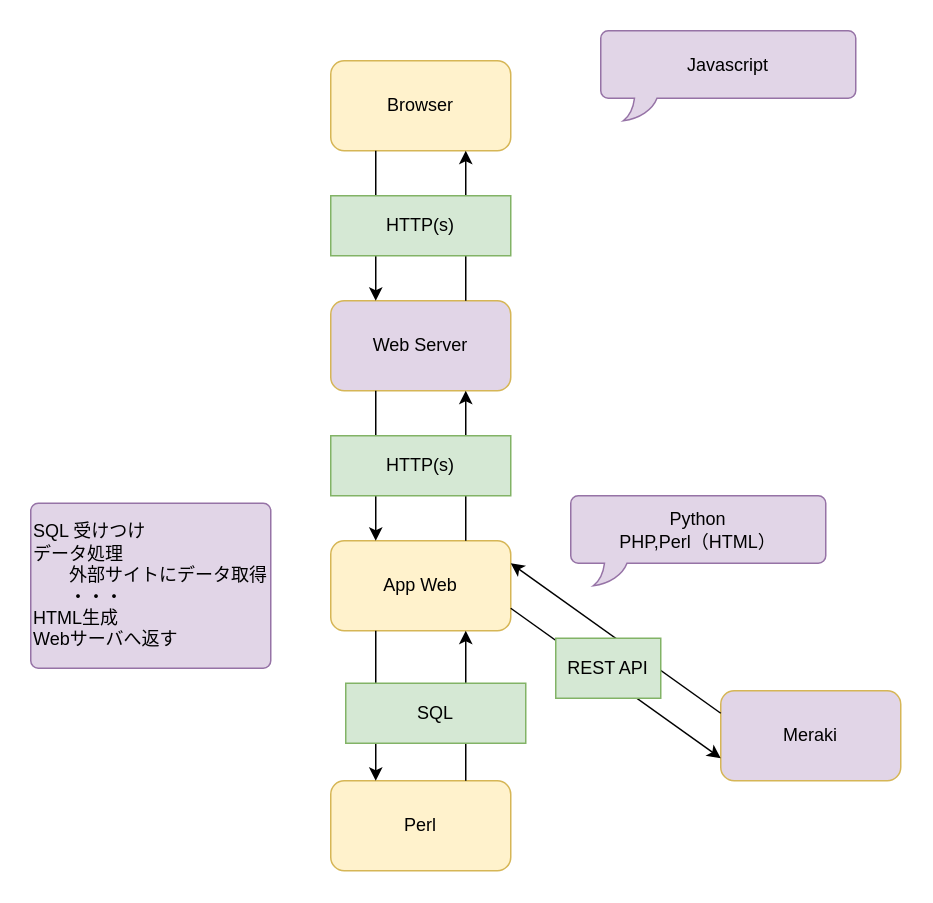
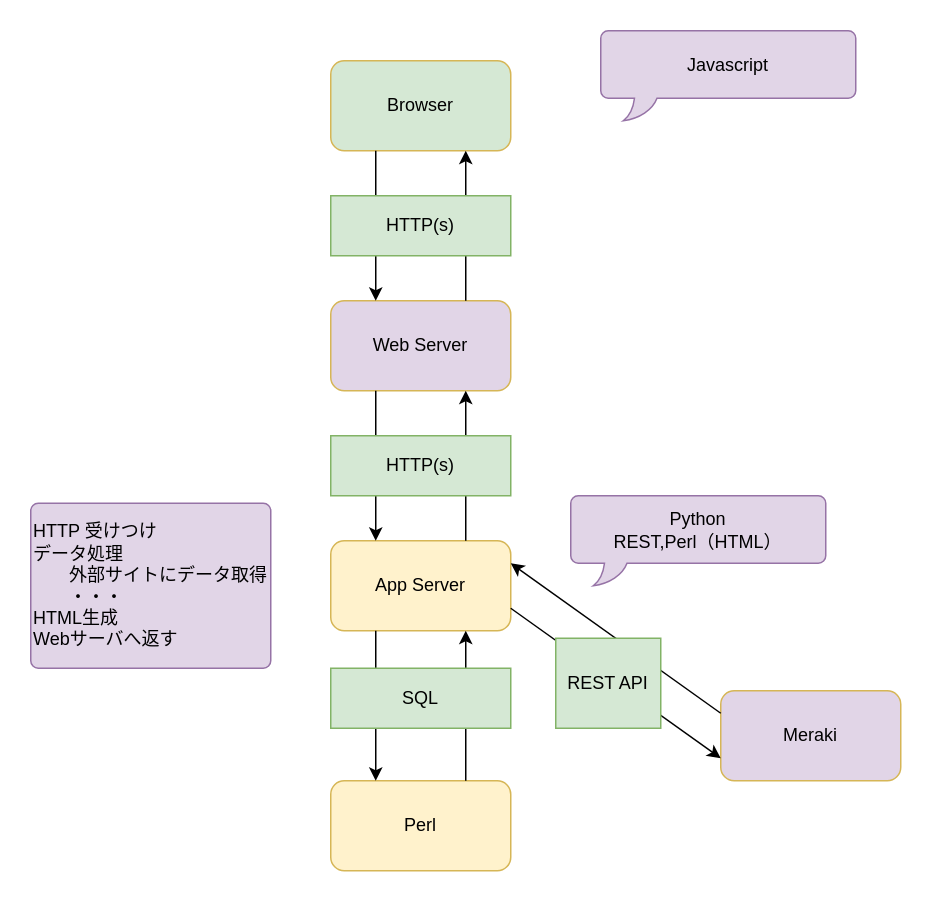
- <mxCell id="2" value="Browser" style="rounded=1;whiteSpace=wrap;html=1;fillColor=#fff2cc;strokeColor=#d6b656;" parent="1" vertex="1"><mxGeometry x="220" y="40" width="120" height="60" as="geometry" /></mxCell>
+ <mxCell id="2" value="Browser" style="rounded=1;whiteSpace=wrap;html=1;fillColor=#d5e8d4;strokeColor=#d6b656;" parent="1" vertex="1"><mxGeometry x="220" y="40" width="120" height="60" as="geometry" /></mxCell>
- <mxCell id="13" value="Python&lt;br&gt;PHP,Perl（HTML）" style="whiteSpace=wrap;html=1;shape=mxgraph.basic.roundRectCallout;dx=30;dy=15;size=5;boundedLbl=1;fillColor=#e1d5e7;strokeColor=#9673a6;" parent="1" vertex="1"><mxGeometry x="380" y="330" width="170" height="60" as="geometry" /></mxCell>
+ <mxCell id="13" value="Python&lt;br&gt;REST,Perl（HTML）" style="whiteSpace=wrap;html=1;shape=mxgraph.basic.roundRectCallout;dx=30;dy=15;size=5;boundedLbl=1;fillColor=#e1d5e7;strokeColor=#9673a6;" parent="1" vertex="1"><mxGeometry x="380" y="330" width="170" height="60" as="geometry" /></mxCell>
- <mxCell id="21" value="SQL 受けつけ&lt;br&gt;データ処理&lt;br&gt;　　外部サイトにデータ取得&lt;br&gt;　　・・・&lt;br&gt;HTML生成&lt;br&gt;Webサーバへ返す" style="whiteSpace=wrap;html=1;shape=mxgraph.basic.roundRectCallout;dx=77;dy=0;size=5;boundedLbl=1;fillColor=#e1d5e7;strokeColor=#9673a6;align=left;" parent="1" vertex="1"><mxGeometry x="20" y="335" width="160" height="110" as="geometry" /></mxCell>
+ <mxCell id="21" value="HTTP 受けつけ&lt;br&gt;データ処理&lt;br&gt;　　外部サイトにデータ取得&lt;br&gt;　　・・・&lt;br&gt;HTML生成&lt;br&gt;Webサーバへ返す" style="whiteSpace=wrap;html=1;shape=mxgraph.basic.roundRectCallout;dx=77;dy=0;size=5;boundedLbl=1;fillColor=#e1d5e7;strokeColor=#9673a6;align=left;" parent="1" vertex="1"><mxGeometry x="20" y="335" width="160" height="110" as="geometry" /></mxCell>
- <mxCell id="4" value="App Web" style="rounded=1;whiteSpace=wrap;html=1;fillColor=#fff2cc;strokeColor=#d6b656;" parent="1" vertex="1"><mxGeometry x="220" y="360" width="120" height="60" as="geometry" /></mxCell>
+ <mxCell id="4" value="App Server" style="rounded=1;whiteSpace=wrap;html=1;fillColor=#fff2cc;strokeColor=#d6b656;" parent="1" vertex="1"><mxGeometry x="220" y="360" width="120" height="60" as="geometry" /></mxCell>
- <mxCell id="20" value="REST API" style="rounded=0;whiteSpace=wrap;html=1;fillColor=#d5e8d4;strokeColor=#82b366;" parent="1" vertex="1"><mxGeometry x="370" y="425" width="70" height="40" as="geometry" /></mxCell>
+ <mxCell id="20" value="REST API" style="rounded=0;whiteSpace=wrap;html=1;fillColor=#d5e8d4;strokeColor=#82b366;" parent="1" vertex="1"><mxGeometry x="370" y="425" width="70" height="60" as="geometry" /></mxCell>
- <mxCell id="16" value="SQL" style="rounded=0;whiteSpace=wrap;html=1;fillColor=#d5e8d4;strokeColor=#82b366;" parent="1" vertex="1"><mxGeometry x="230" y="455" width="120" height="40" as="geometry" /></mxCell>
+ <mxCell id="16" value="SQL" style="rounded=0;whiteSpace=wrap;html=1;fillColor=#d5e8d4;strokeColor=#82b366;" parent="1" vertex="1"><mxGeometry x="220" y="445" width="120" height="40" as="geometry" /></mxCell>
